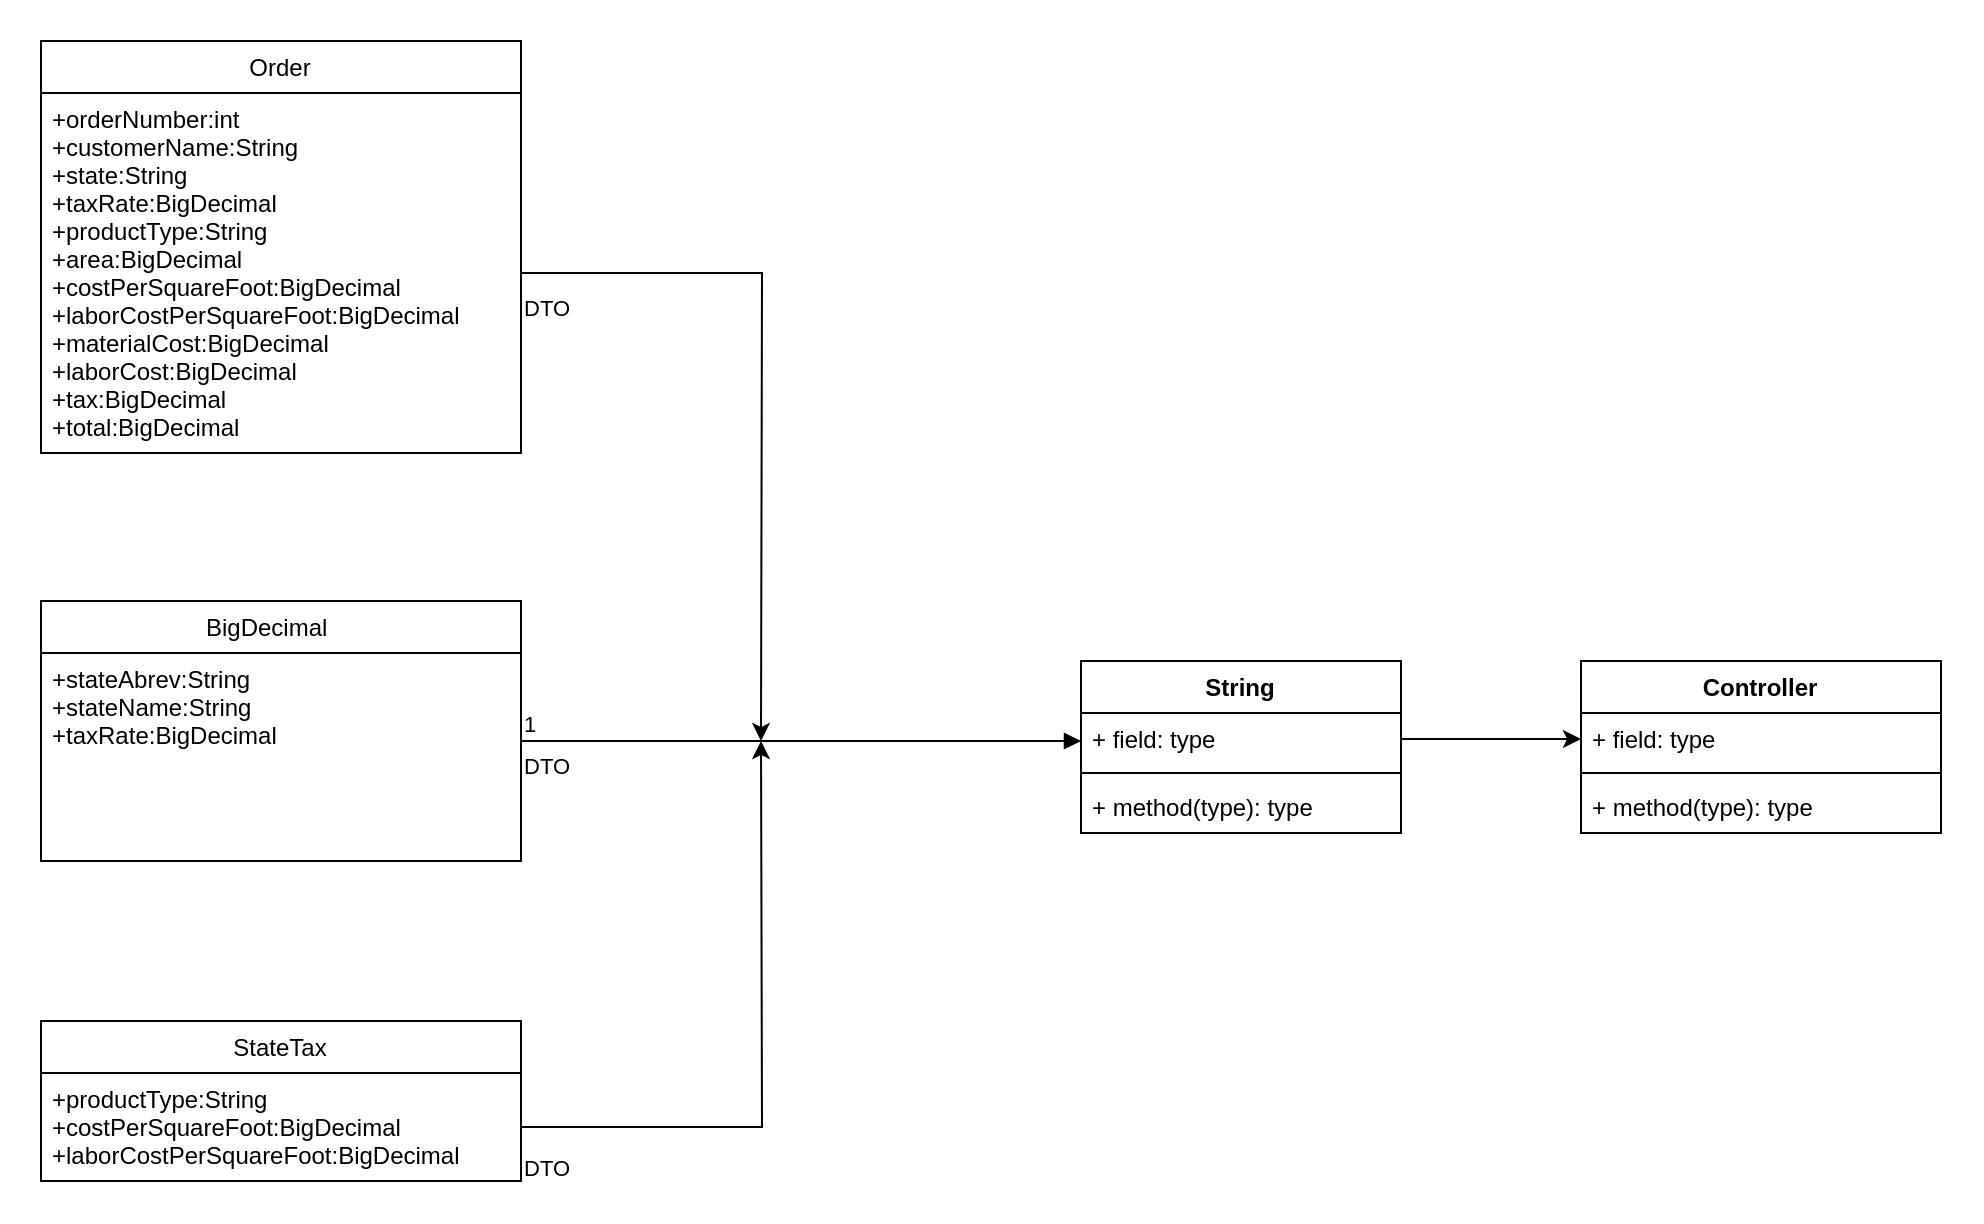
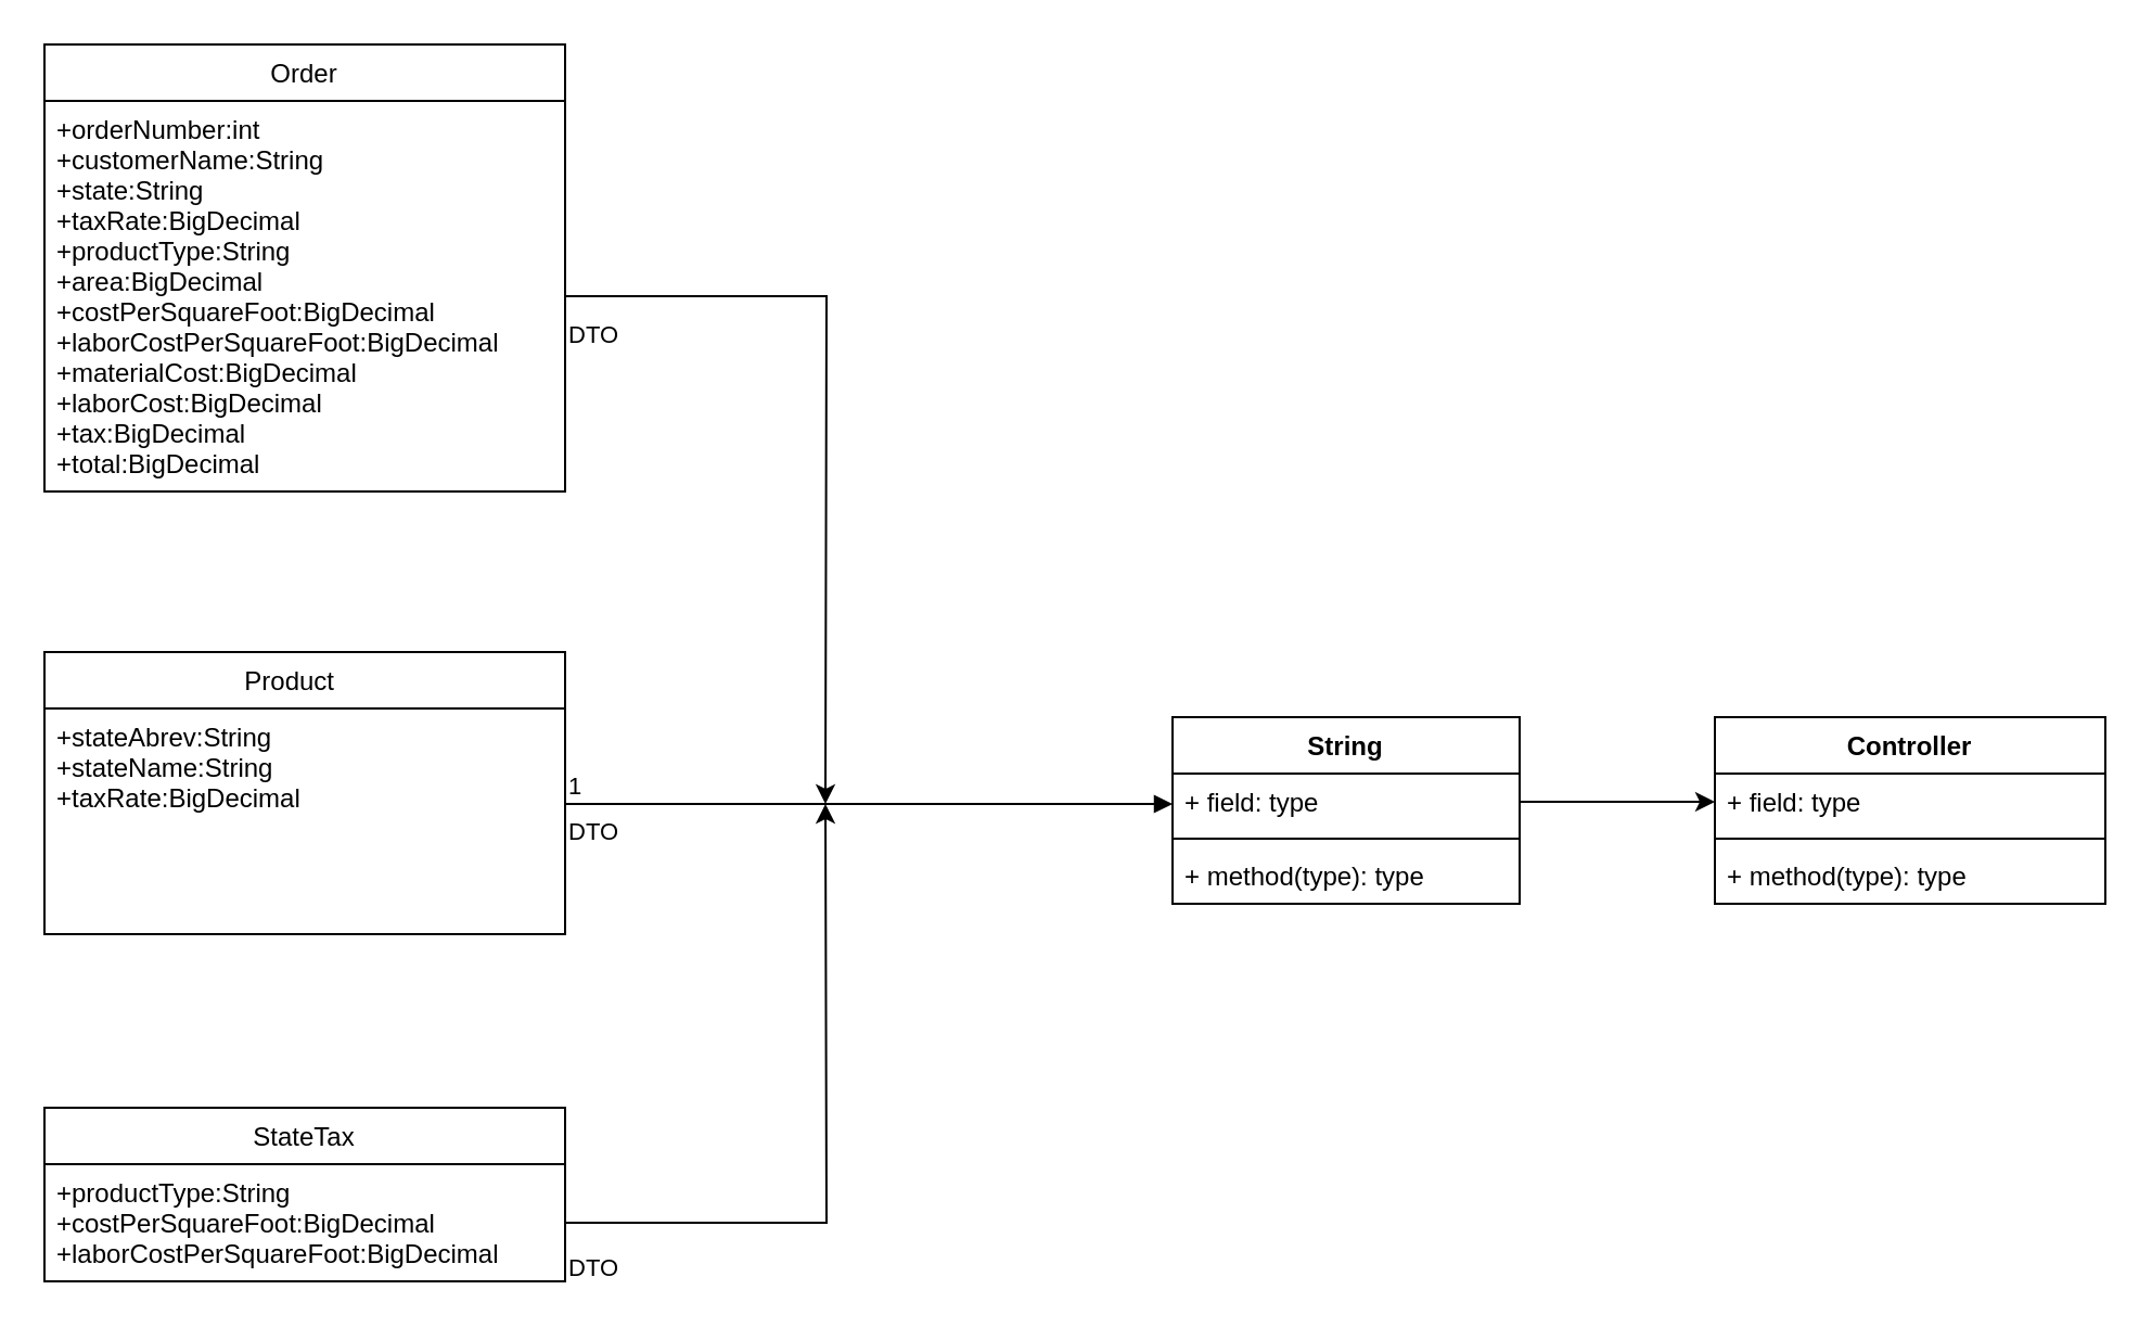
- <mxCell id="2" value="BigDecimal    " style="swimlane;fontStyle=0;childLayout=stackLayout;horizontal=1;startSize=26;fillColor=none;horizontalStack=0;resizeParent=1;resizeParentMax=0;resizeLast=0;collapsible=1;marginBottom=0;" vertex="1" parent="1"><mxGeometry x="20" y="300" width="240" height="130" as="geometry" /></mxCell>
+ <mxCell id="2" value="Product    " style="swimlane;fontStyle=0;childLayout=stackLayout;horizontal=1;startSize=26;fillColor=none;horizontalStack=0;resizeParent=1;resizeParentMax=0;resizeLast=0;collapsible=1;marginBottom=0;" vertex="1" parent="1"><mxGeometry x="20" y="300" width="240" height="130" as="geometry" /></mxCell>
